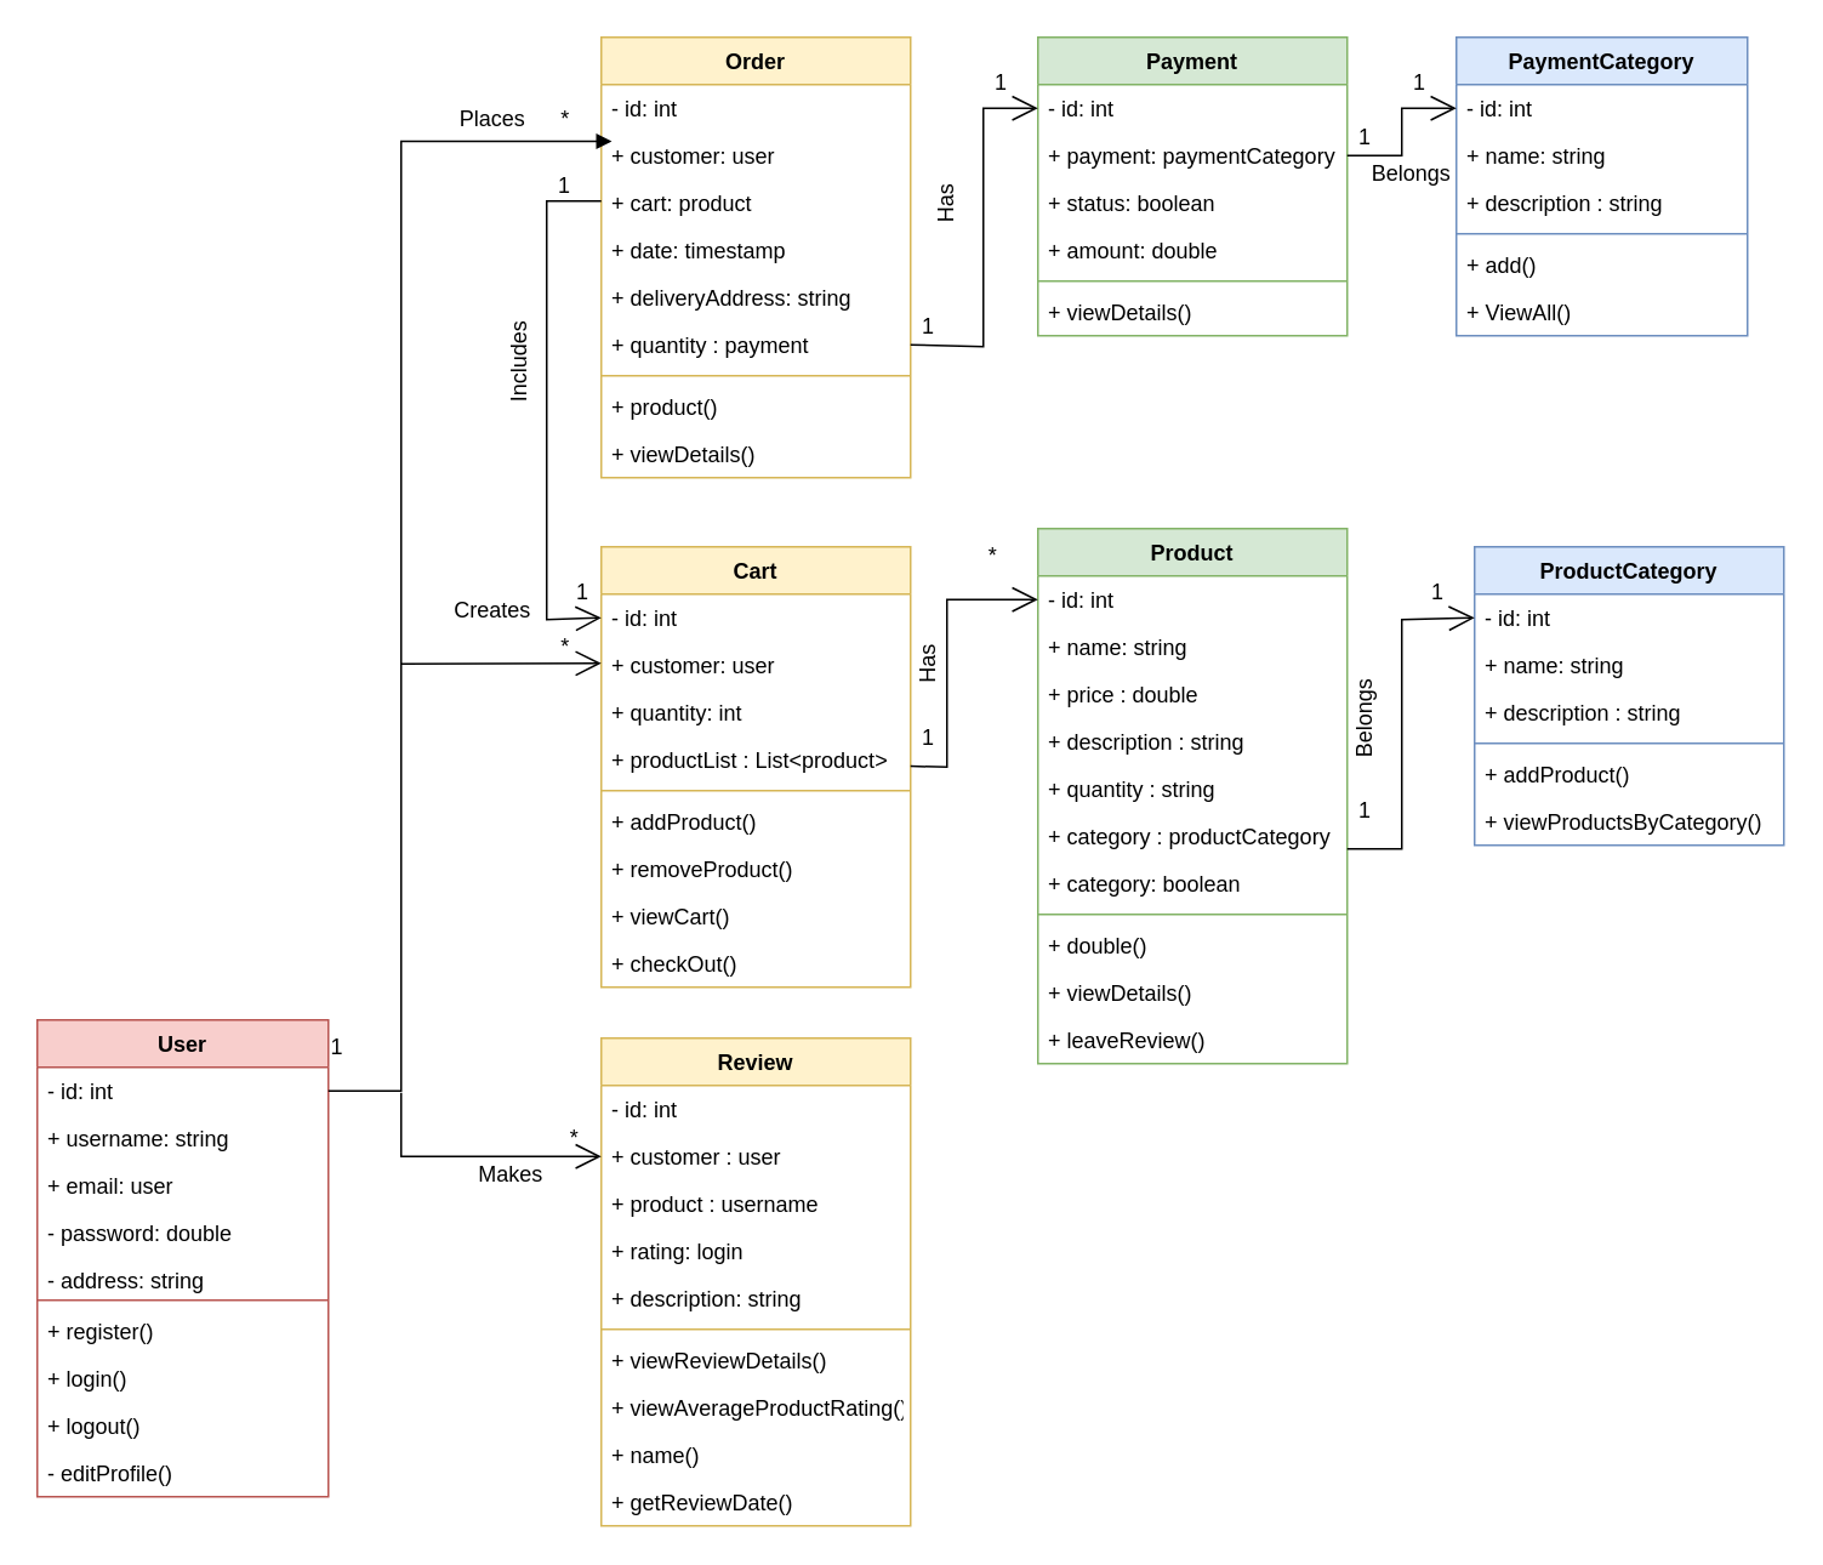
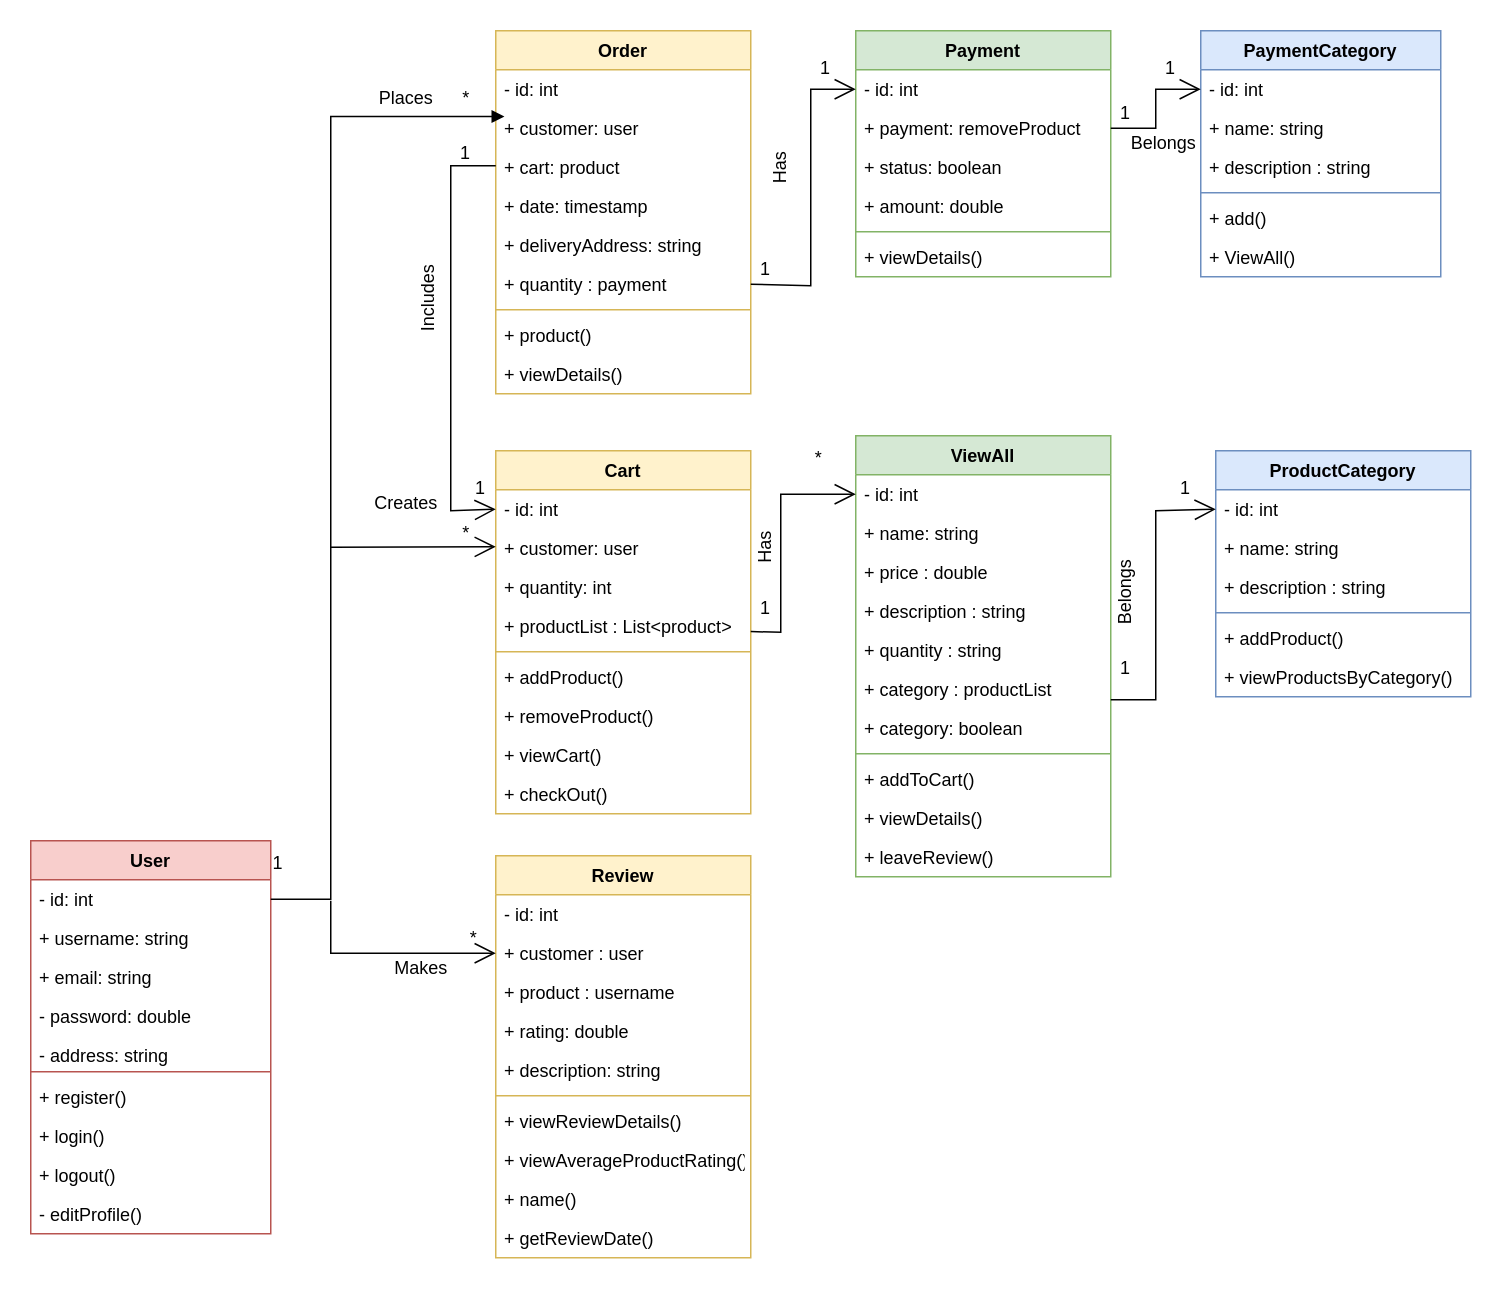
- <mxCell id="62" value="+ payment: paymentCategory" style="text;strokeColor=none;fillColor=none;align=left;verticalAlign=top;spacingLeft=4;spacingRight=4;overflow=hidden;rotatable=0;points=[[0,0.5],[1,0.5]];portConstraint=eastwest;" parent="60" vertex="1"><mxGeometry y="52" width="170" height="26" as="geometry" /></mxCell>
+ <mxCell id="62" value="+ payment: removeProduct" style="text;strokeColor=none;fillColor=none;align=left;verticalAlign=top;spacingLeft=4;spacingRight=4;overflow=hidden;rotatable=0;points=[[0,0.5],[1,0.5]];portConstraint=eastwest;" parent="60" vertex="1"><mxGeometry y="52" width="170" height="26" as="geometry" /></mxCell>
- <mxCell id="9" value="Product" style="swimlane;fontStyle=1;align=center;verticalAlign=top;childLayout=stackLayout;horizontal=1;startSize=26;horizontalStack=0;resizeParent=1;resizeParentMax=0;resizeLast=0;collapsible=1;marginBottom=0;fillColor=#d5e8d4;strokeColor=#82b366;" parent="1" vertex="1"><mxGeometry x="570" y="290" width="170" height="294" as="geometry" /></mxCell>
+ <mxCell id="9" value="ViewAll" style="swimlane;fontStyle=1;align=center;verticalAlign=top;childLayout=stackLayout;horizontal=1;startSize=26;horizontalStack=0;resizeParent=1;resizeParentMax=0;resizeLast=0;collapsible=1;marginBottom=0;fillColor=#d5e8d4;strokeColor=#82b366;" parent="1" vertex="1"><mxGeometry x="570" y="290" width="170" height="294" as="geometry" /></mxCell>
- <mxCell id="15" value="+ category : productCategory " style="text;strokeColor=none;fillColor=none;align=left;verticalAlign=top;spacingLeft=4;spacingRight=4;overflow=hidden;rotatable=0;points=[[0,0.5],[1,0.5]];portConstraint=eastwest;" parent="9" vertex="1"><mxGeometry y="156" width="170" height="26" as="geometry" /></mxCell>
+ <mxCell id="15" value="+ category : productList " style="text;strokeColor=none;fillColor=none;align=left;verticalAlign=top;spacingLeft=4;spacingRight=4;overflow=hidden;rotatable=0;points=[[0,0.5],[1,0.5]];portConstraint=eastwest;" parent="9" vertex="1"><mxGeometry y="156" width="170" height="26" as="geometry" /></mxCell>
- <mxCell id="18" value="+ double()" style="text;strokeColor=none;fillColor=none;align=left;verticalAlign=top;spacingLeft=4;spacingRight=4;overflow=hidden;rotatable=0;points=[[0,0.5],[1,0.5]];portConstraint=eastwest;" parent="9" vertex="1"><mxGeometry y="216" width="170" height="26" as="geometry" /></mxCell>
+ <mxCell id="18" value="+ addToCart()" style="text;strokeColor=none;fillColor=none;align=left;verticalAlign=top;spacingLeft=4;spacingRight=4;overflow=hidden;rotatable=0;points=[[0,0.5],[1,0.5]];portConstraint=eastwest;" parent="9" vertex="1"><mxGeometry y="216" width="170" height="26" as="geometry" /></mxCell>
- <mxCell id="24" value="+ email: user " style="text;strokeColor=none;fillColor=none;align=left;verticalAlign=top;spacingLeft=4;spacingRight=4;overflow=hidden;rotatable=0;points=[[0,0.5],[1,0.5]];portConstraint=eastwest;" parent="21" vertex="1"><mxGeometry y="78" width="160" height="26" as="geometry" /></mxCell>
+ <mxCell id="24" value="+ email: string " style="text;strokeColor=none;fillColor=none;align=left;verticalAlign=top;spacingLeft=4;spacingRight=4;overflow=hidden;rotatable=0;points=[[0,0.5],[1,0.5]];portConstraint=eastwest;" parent="21" vertex="1"><mxGeometry y="78" width="160" height="26" as="geometry" /></mxCell>
- <mxCell id="71" value="+ rating: login " style="text;strokeColor=none;fillColor=none;align=left;verticalAlign=top;spacingLeft=4;spacingRight=4;overflow=hidden;rotatable=0;points=[[0,0.5],[1,0.5]];portConstraint=eastwest;" parent="67" vertex="1"><mxGeometry y="104" width="170" height="26" as="geometry" /></mxCell>
+ <mxCell id="71" value="+ rating: double " style="text;strokeColor=none;fillColor=none;align=left;verticalAlign=top;spacingLeft=4;spacingRight=4;overflow=hidden;rotatable=0;points=[[0,0.5],[1,0.5]];portConstraint=eastwest;" parent="67" vertex="1"><mxGeometry y="104" width="170" height="26" as="geometry" /></mxCell>
